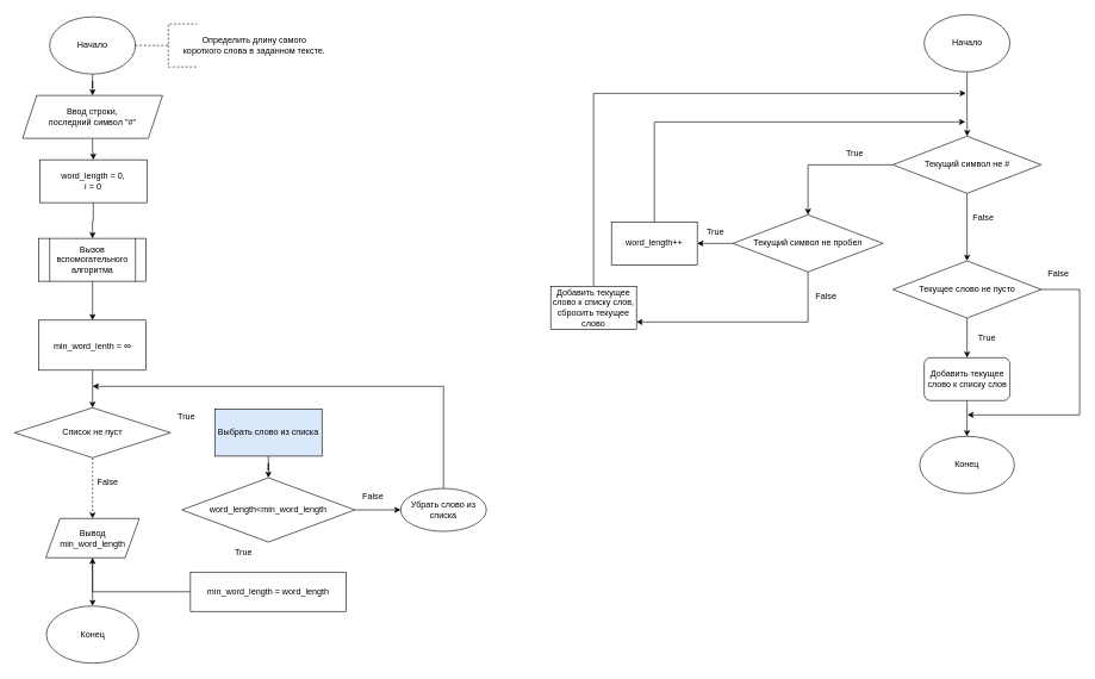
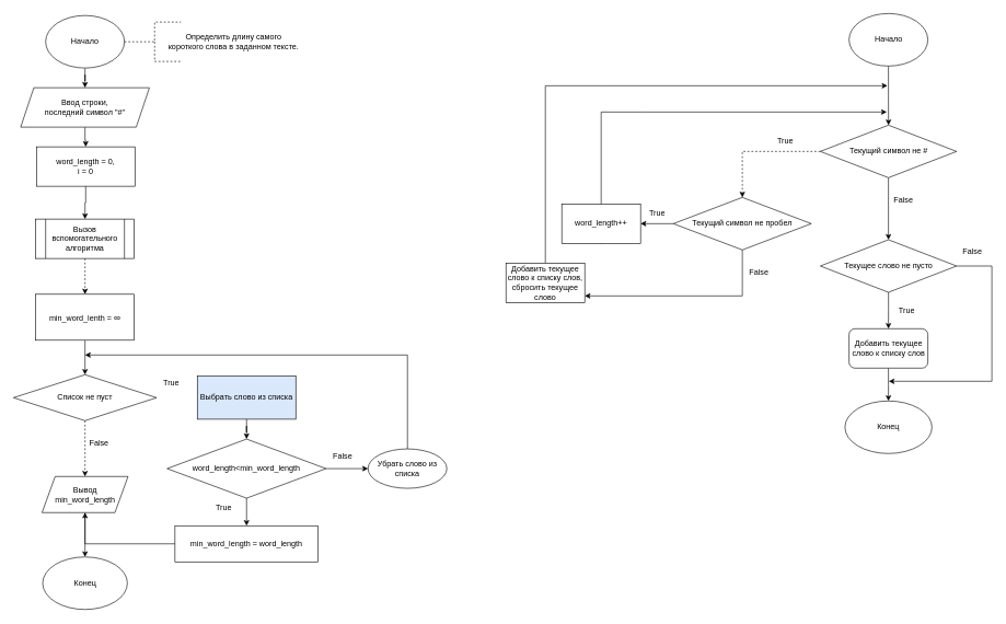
- <mxCell id="24" value="" style="edgeStyle=orthogonalEdgeStyle;rounded=0;orthogonalLoop=1;jettySize=auto;html=1;" edge="1" parent="1" source="26" target="18"><mxGeometry relative="1" as="geometry" /></mxCell>
+ <mxCell id="24" value="" style="edgeStyle=orthogonalEdgeStyle;rounded=0;orthogonalLoop=1;jettySize=auto;html=1;dashed=1;" edge="1" parent="1" source="26" target="18"><mxGeometry relative="1" as="geometry" /></mxCell>
- <mxCell id="9" value="" style="edgeStyle=orthogonalEdgeStyle;rounded=0;orthogonalLoop=1;jettySize=auto;html=1;" edge="1" parent="1" source="10" target="38"><mxGeometry relative="1" as="geometry" /></mxCell>
+ <mxCell id="9" value="" style="edgeStyle=orthogonalEdgeStyle;rounded=0;orthogonalLoop=1;jettySize=auto;html=1;dashed=1;" edge="1" parent="1" source="10" target="38"><mxGeometry relative="1" as="geometry" /></mxCell>
+ <mxCell id="41" value="" style="edgeStyle=orthogonalEdgeStyle;rounded=0;orthogonalLoop=1;jettySize=auto;html=1;" edge="1" parent="1" source="43" target="45"><mxGeometry relative="1" as="geometry" /></mxCell>
